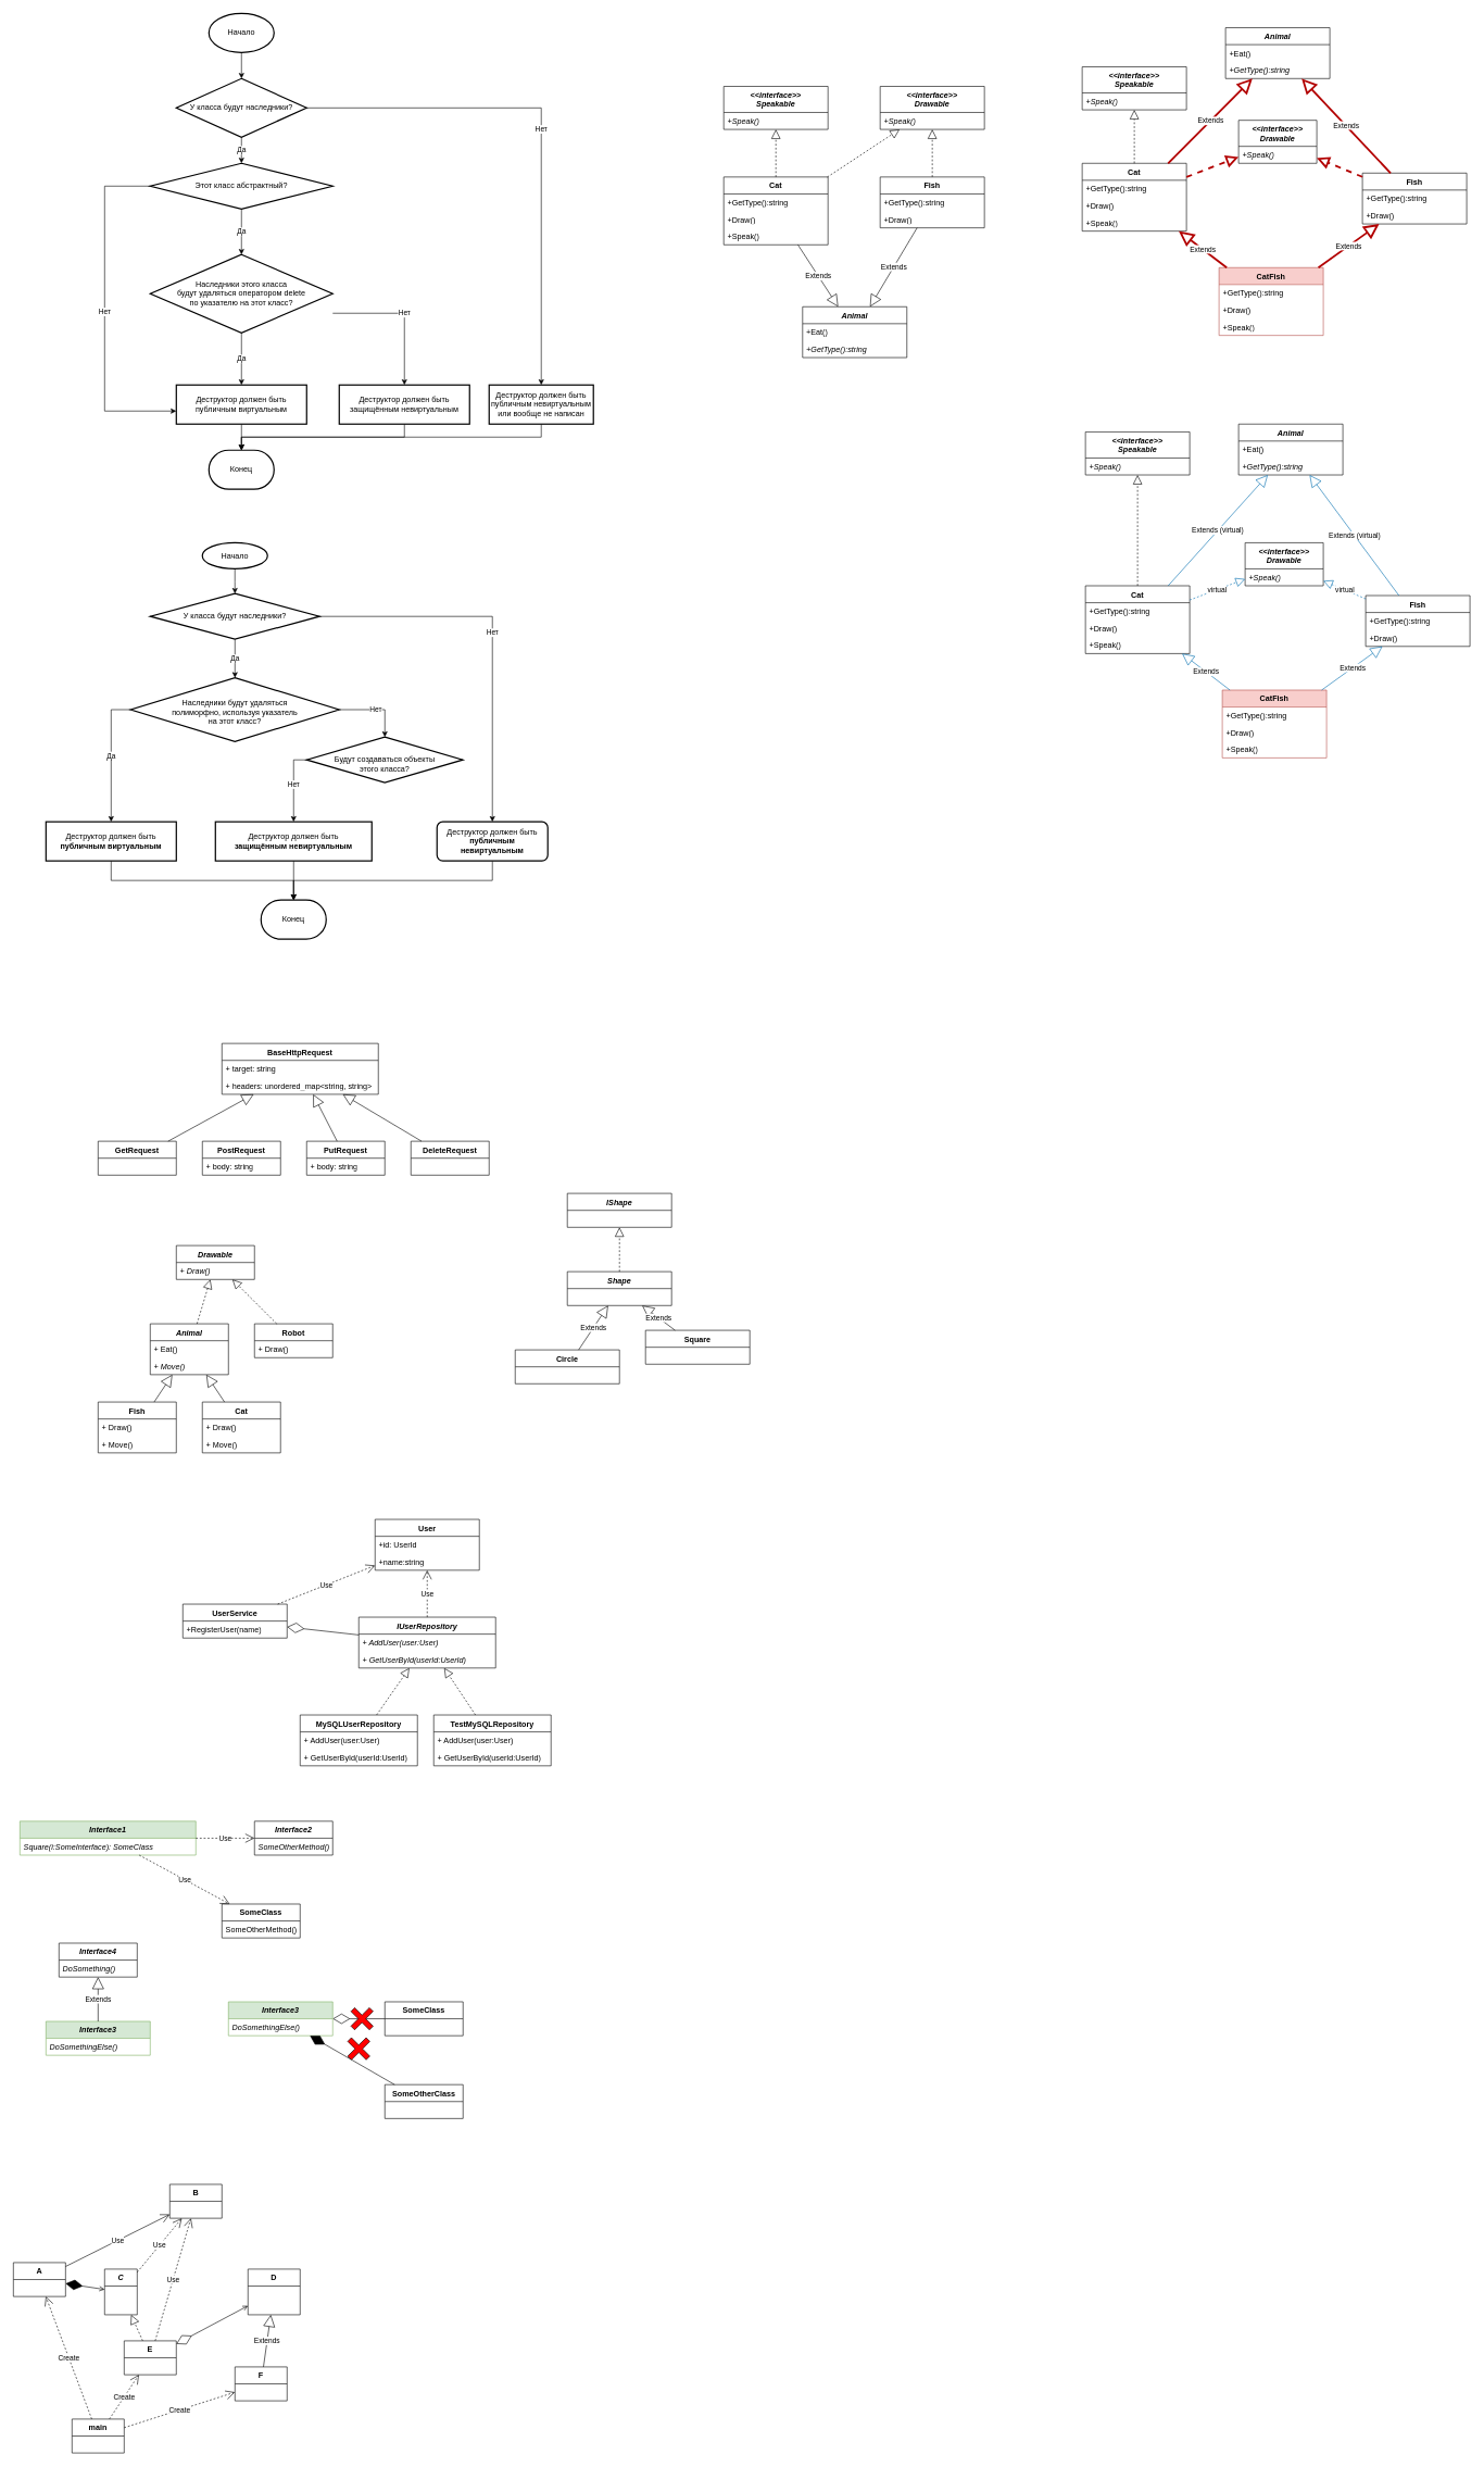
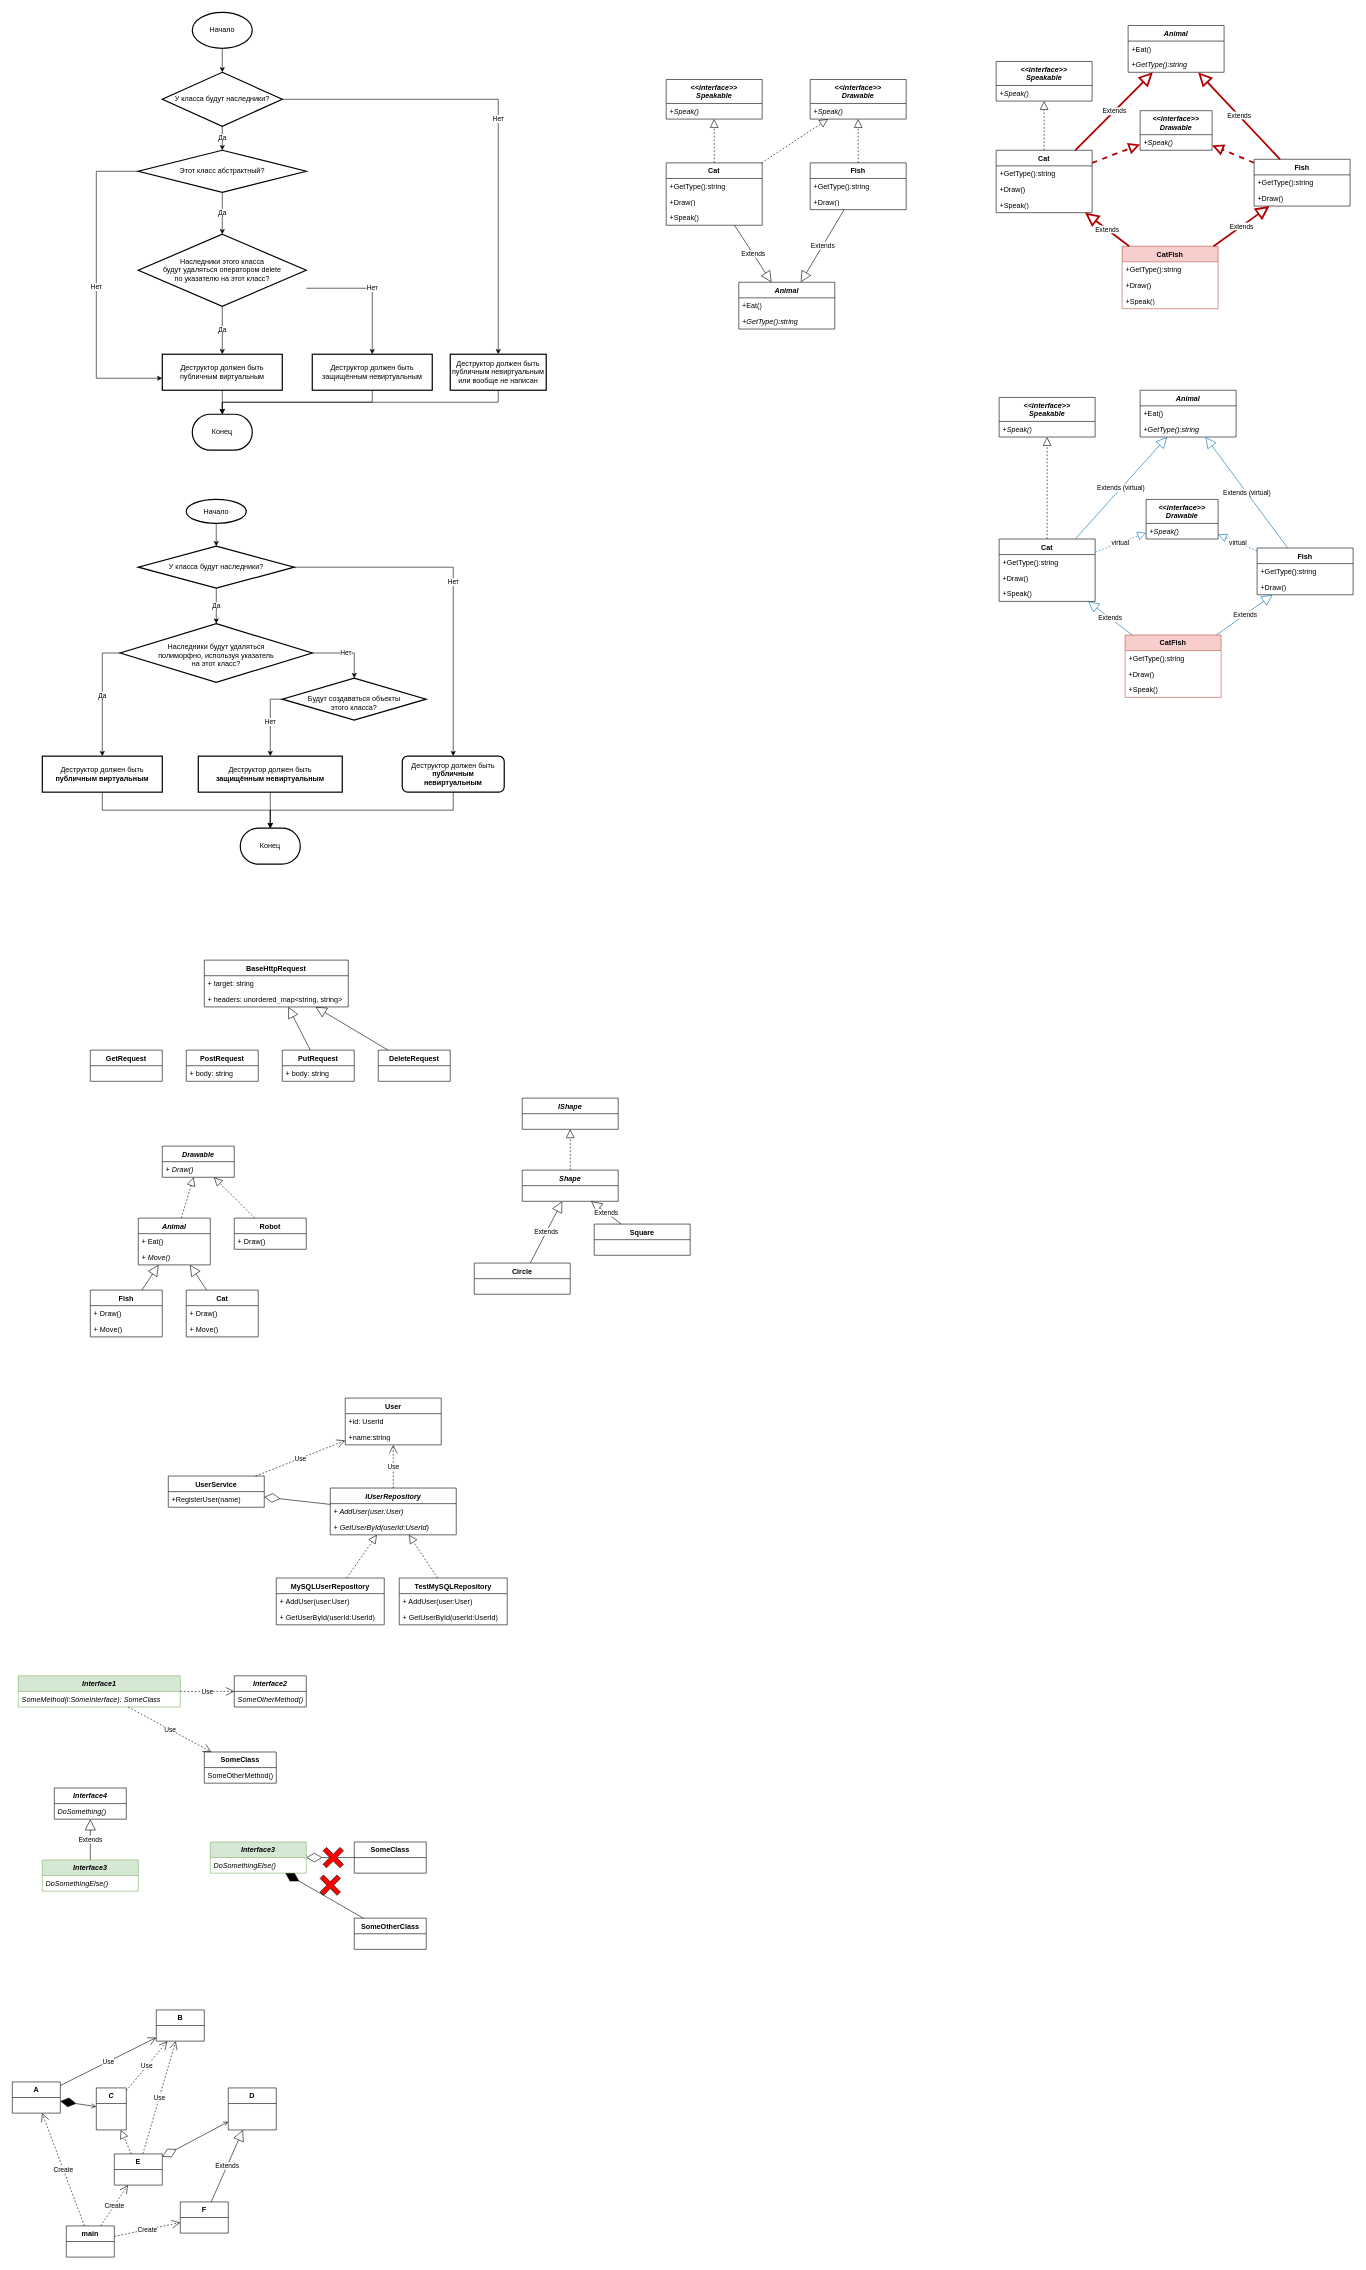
- <mxCell id="110" value="" style="endArrow=block;endSize=16;endFill=0;html=1;rounded=0;" parent="1" source="109" target="106" edge="1"><mxGeometry width="160" relative="1" as="geometry"><mxPoint x="340" y="1720" as="sourcePoint" /><mxPoint x="500" y="1720" as="targetPoint" /></mxGeometry></mxCell>
- <mxCell id="138" value="Circle" style="swimlane;fontStyle=1;align=center;verticalAlign=top;childLayout=stackLayout;horizontal=1;startSize=26;horizontalStack=0;resizeParent=1;resizeParentMax=0;resizeLast=0;collapsible=1;marginBottom=0;whiteSpace=wrap;html=1;" parent="1" vertex="1"><mxGeometry x="790" y="2070" width="160" height="52" as="geometry" /></mxCell>
+ <mxCell id="138" value="Circle" style="swimlane;fontStyle=1;align=center;verticalAlign=top;childLayout=stackLayout;horizontal=1;startSize=26;horizontalStack=0;resizeParent=1;resizeParentMax=0;resizeLast=0;collapsible=1;marginBottom=0;whiteSpace=wrap;html=1;" parent="1" vertex="1"><mxGeometry x="790" y="2105" width="160" height="52" as="geometry" /></mxCell>
- <mxCell id="162" value="Square(i:SomeInterface): SomeClass" style="text;strokeColor=none;fillColor=none;align=left;verticalAlign=top;spacingLeft=4;spacingRight=4;overflow=hidden;rotatable=0;points=[[0,0.5],[1,0.5]];portConstraint=eastwest;whiteSpace=wrap;html=1;fontStyle=2" vertex="1" parent="161"><mxGeometry y="26" width="270" height="26" as="geometry" /></mxCell>
+ <mxCell id="162" value="SomeMethod(i:SomeInterface): SomeClass" style="text;strokeColor=none;fillColor=none;align=left;verticalAlign=top;spacingLeft=4;spacingRight=4;overflow=hidden;rotatable=0;points=[[0,0.5],[1,0.5]];portConstraint=eastwest;whiteSpace=wrap;html=1;fontStyle=2" vertex="1" parent="161"><mxGeometry y="26" width="270" height="26" as="geometry" /></mxCell>
- <mxCell id="193" value="F" style="swimlane;fontStyle=1;align=center;verticalAlign=top;childLayout=stackLayout;horizontal=1;startSize=26;horizontalStack=0;resizeParent=1;resizeParentMax=0;resizeLast=0;collapsible=1;marginBottom=0;whiteSpace=wrap;html=1;" vertex="1" parent="1"><mxGeometry x="360" y="3630" width="80" height="52" as="geometry" /></mxCell>
+ <mxCell id="193" value="F" style="swimlane;fontStyle=1;align=center;verticalAlign=top;childLayout=stackLayout;horizontal=1;startSize=26;horizontalStack=0;resizeParent=1;resizeParentMax=0;resizeLast=0;collapsible=1;marginBottom=0;whiteSpace=wrap;html=1;" vertex="1" parent="1"><mxGeometry x="300" y="3670" width="80" height="52" as="geometry" /></mxCell>
